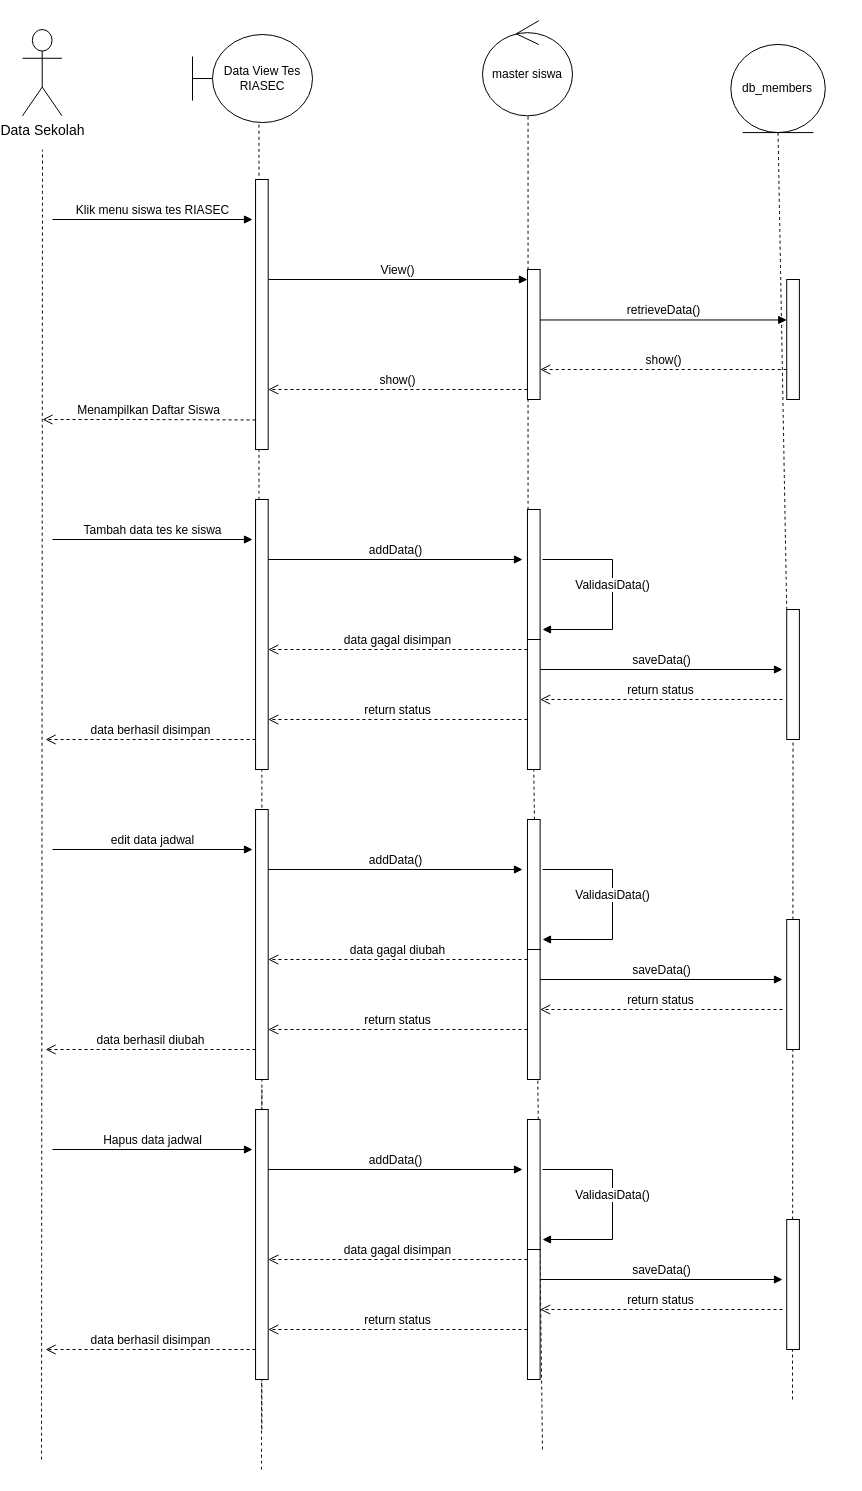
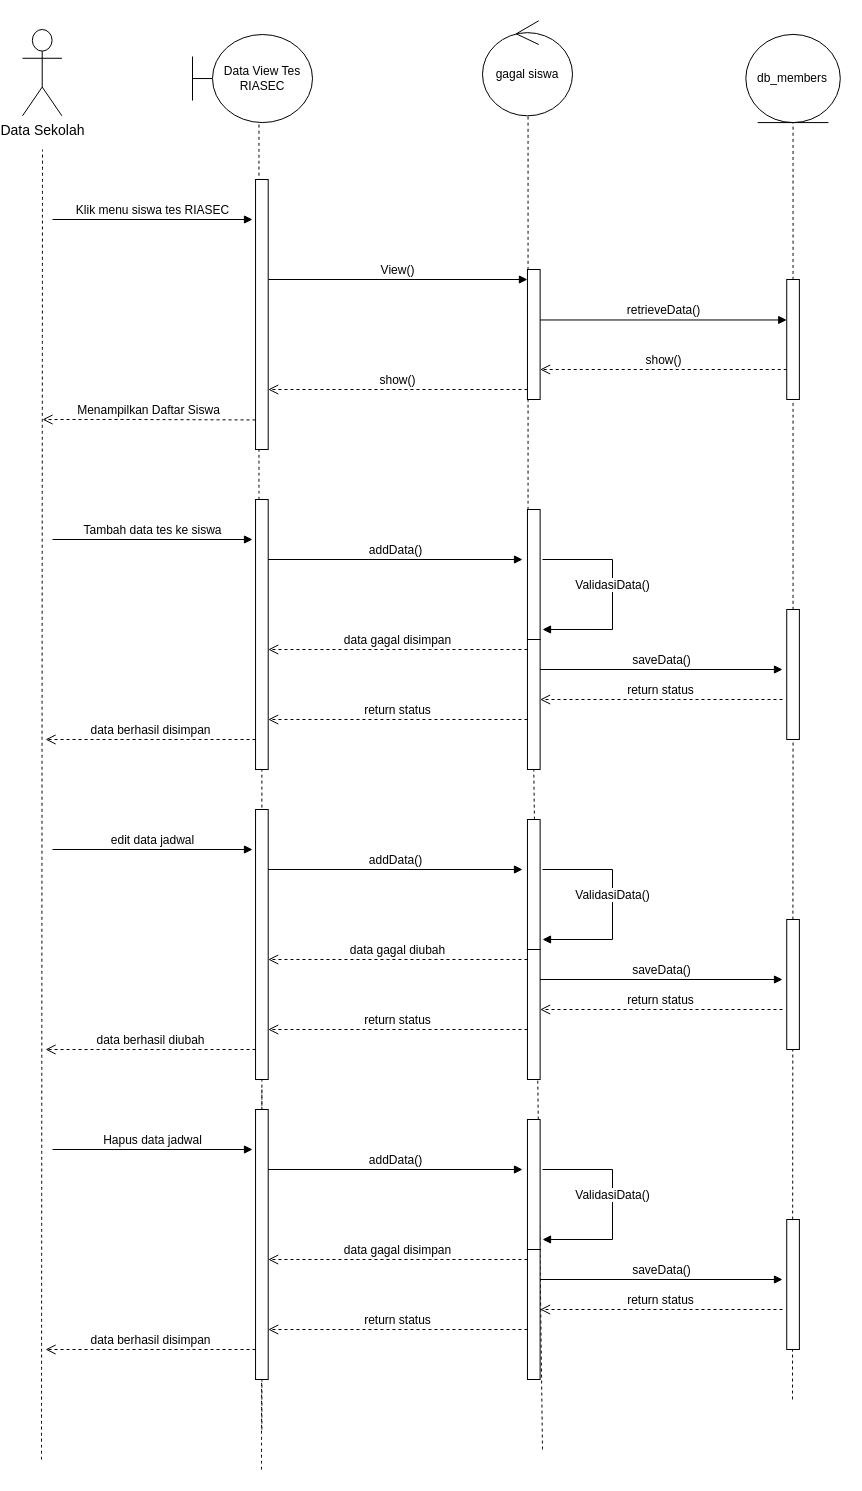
- <mxCell id="18" value="master siswa" style="ellipse;shape=umlControl;whiteSpace=wrap;html=1;" vertex="1" parent="1"><mxGeometry x="480" y="20.25" width="90" height="95.08" as="geometry" /></mxCell>
+ <mxCell id="18" value="gagal siswa" style="ellipse;shape=umlControl;whiteSpace=wrap;html=1;" vertex="1" parent="1"><mxGeometry x="480" y="20.25" width="90" height="95.08" as="geometry" /></mxCell>
- <mxCell id="7" value="db_members" style="ellipse;shape=umlEntity;whiteSpace=wrap;html=1;" vertex="1" parent="1"><mxGeometry x="728.33" y="43.92" width="94.46" height="88.16" as="geometry" /></mxCell>
+ <mxCell id="7" value="db_members" style="ellipse;shape=umlEntity;whiteSpace=wrap;html=1;" vertex="1" parent="1"><mxGeometry x="743.33" y="33.92" width="94.46" height="88.16" as="geometry" /></mxCell>
